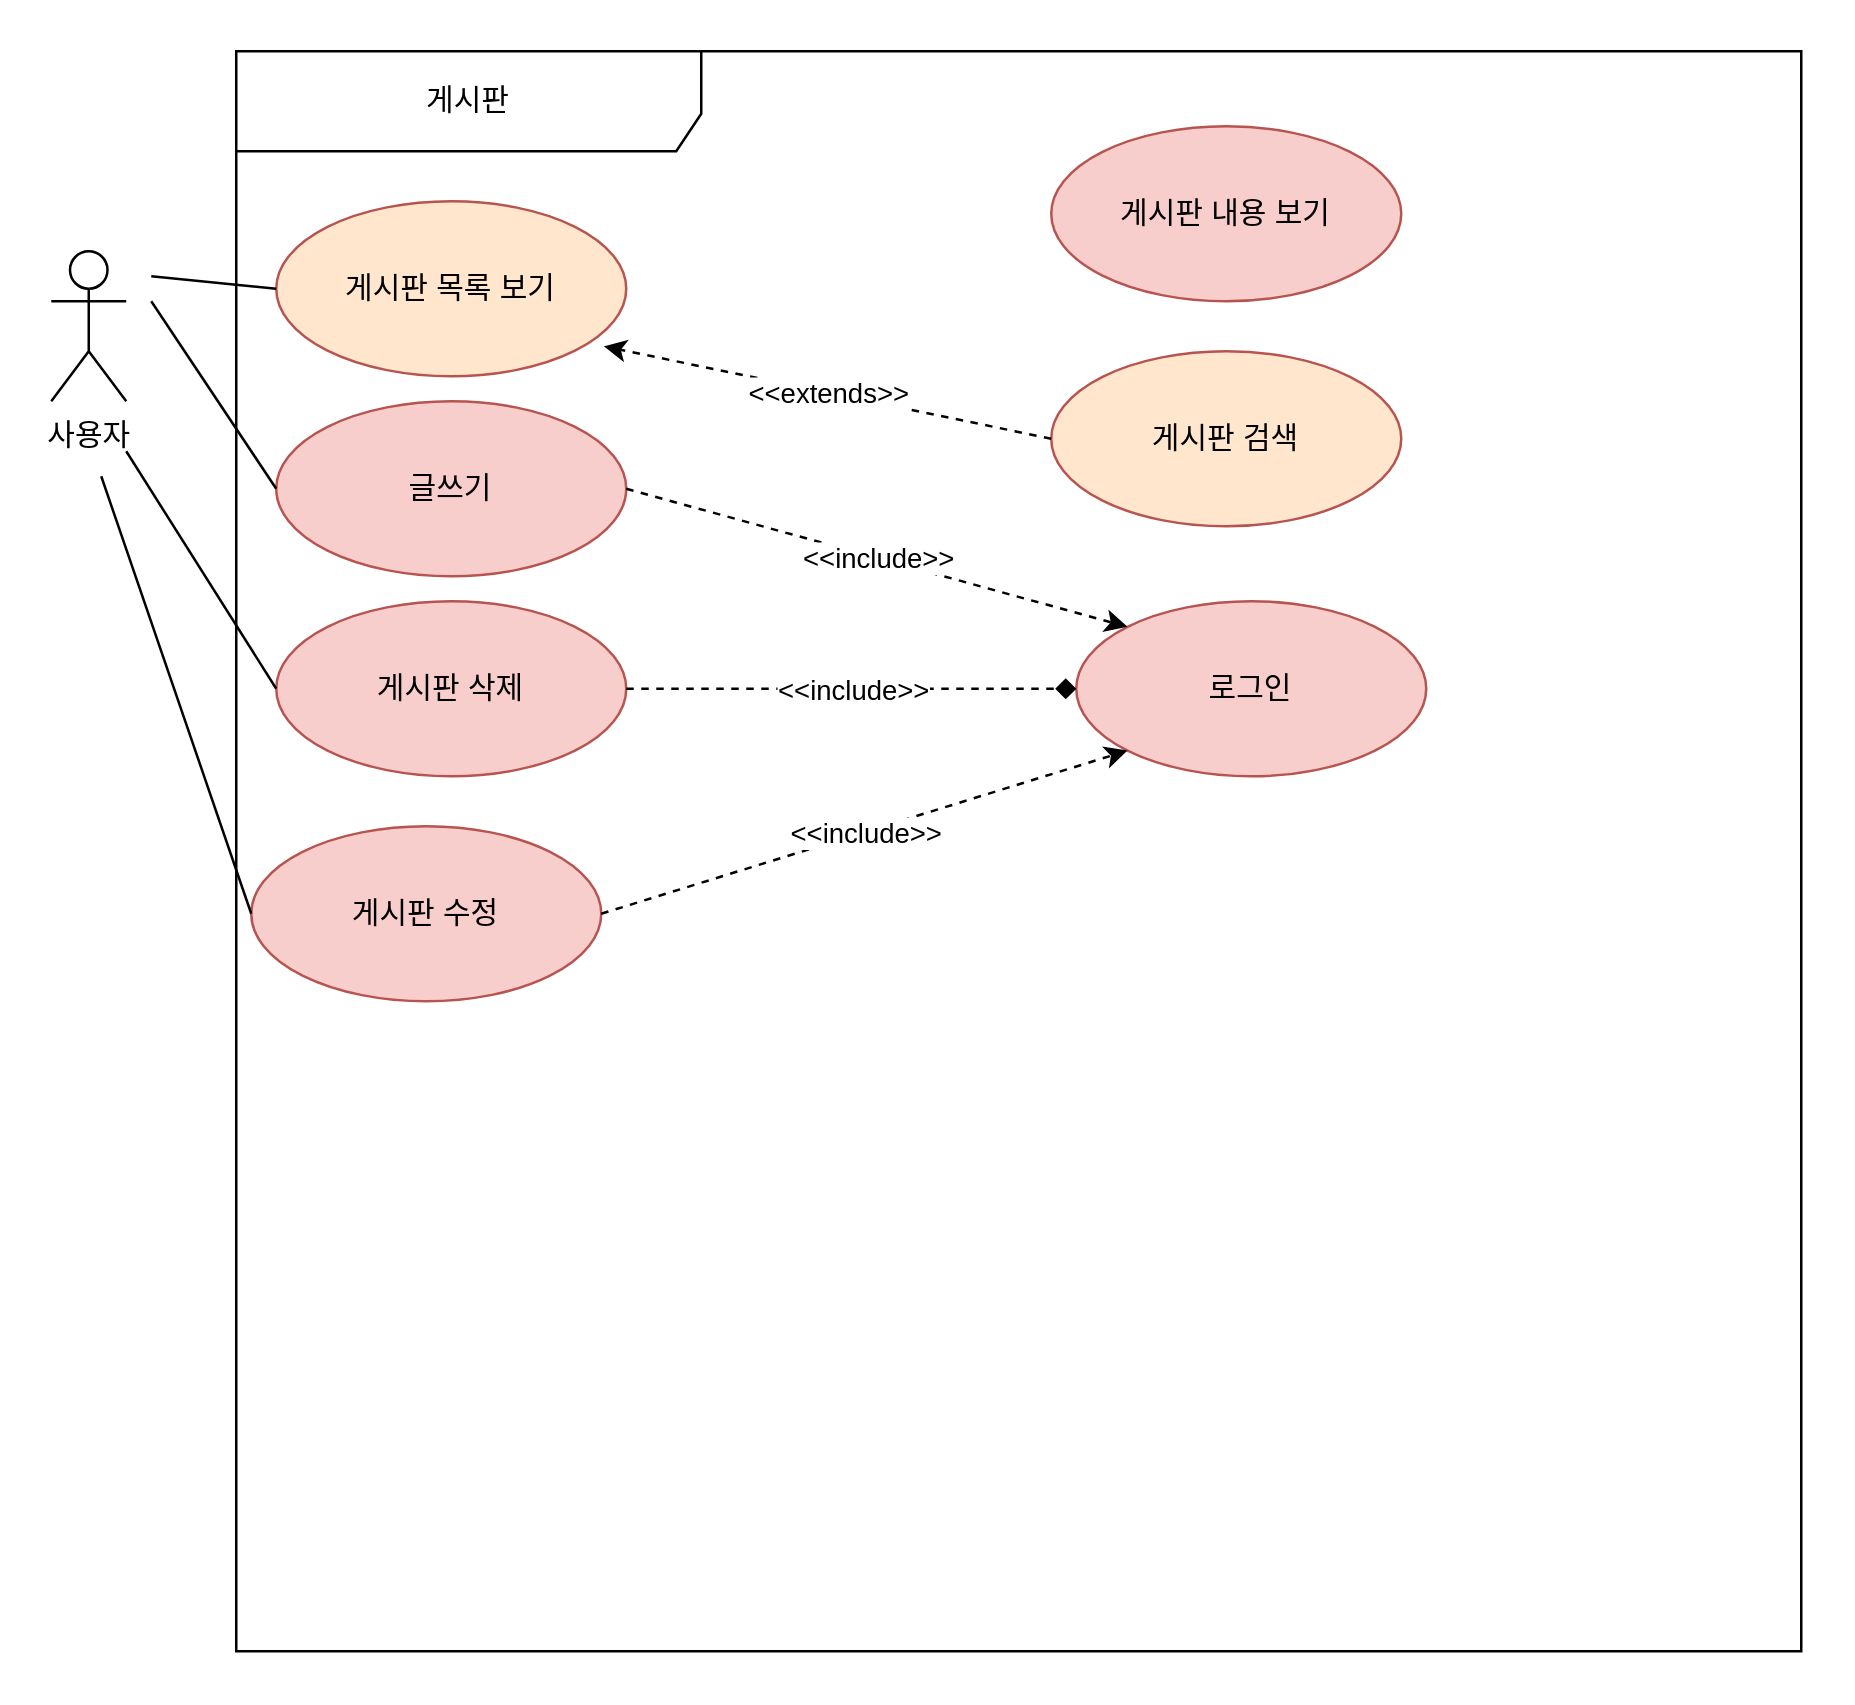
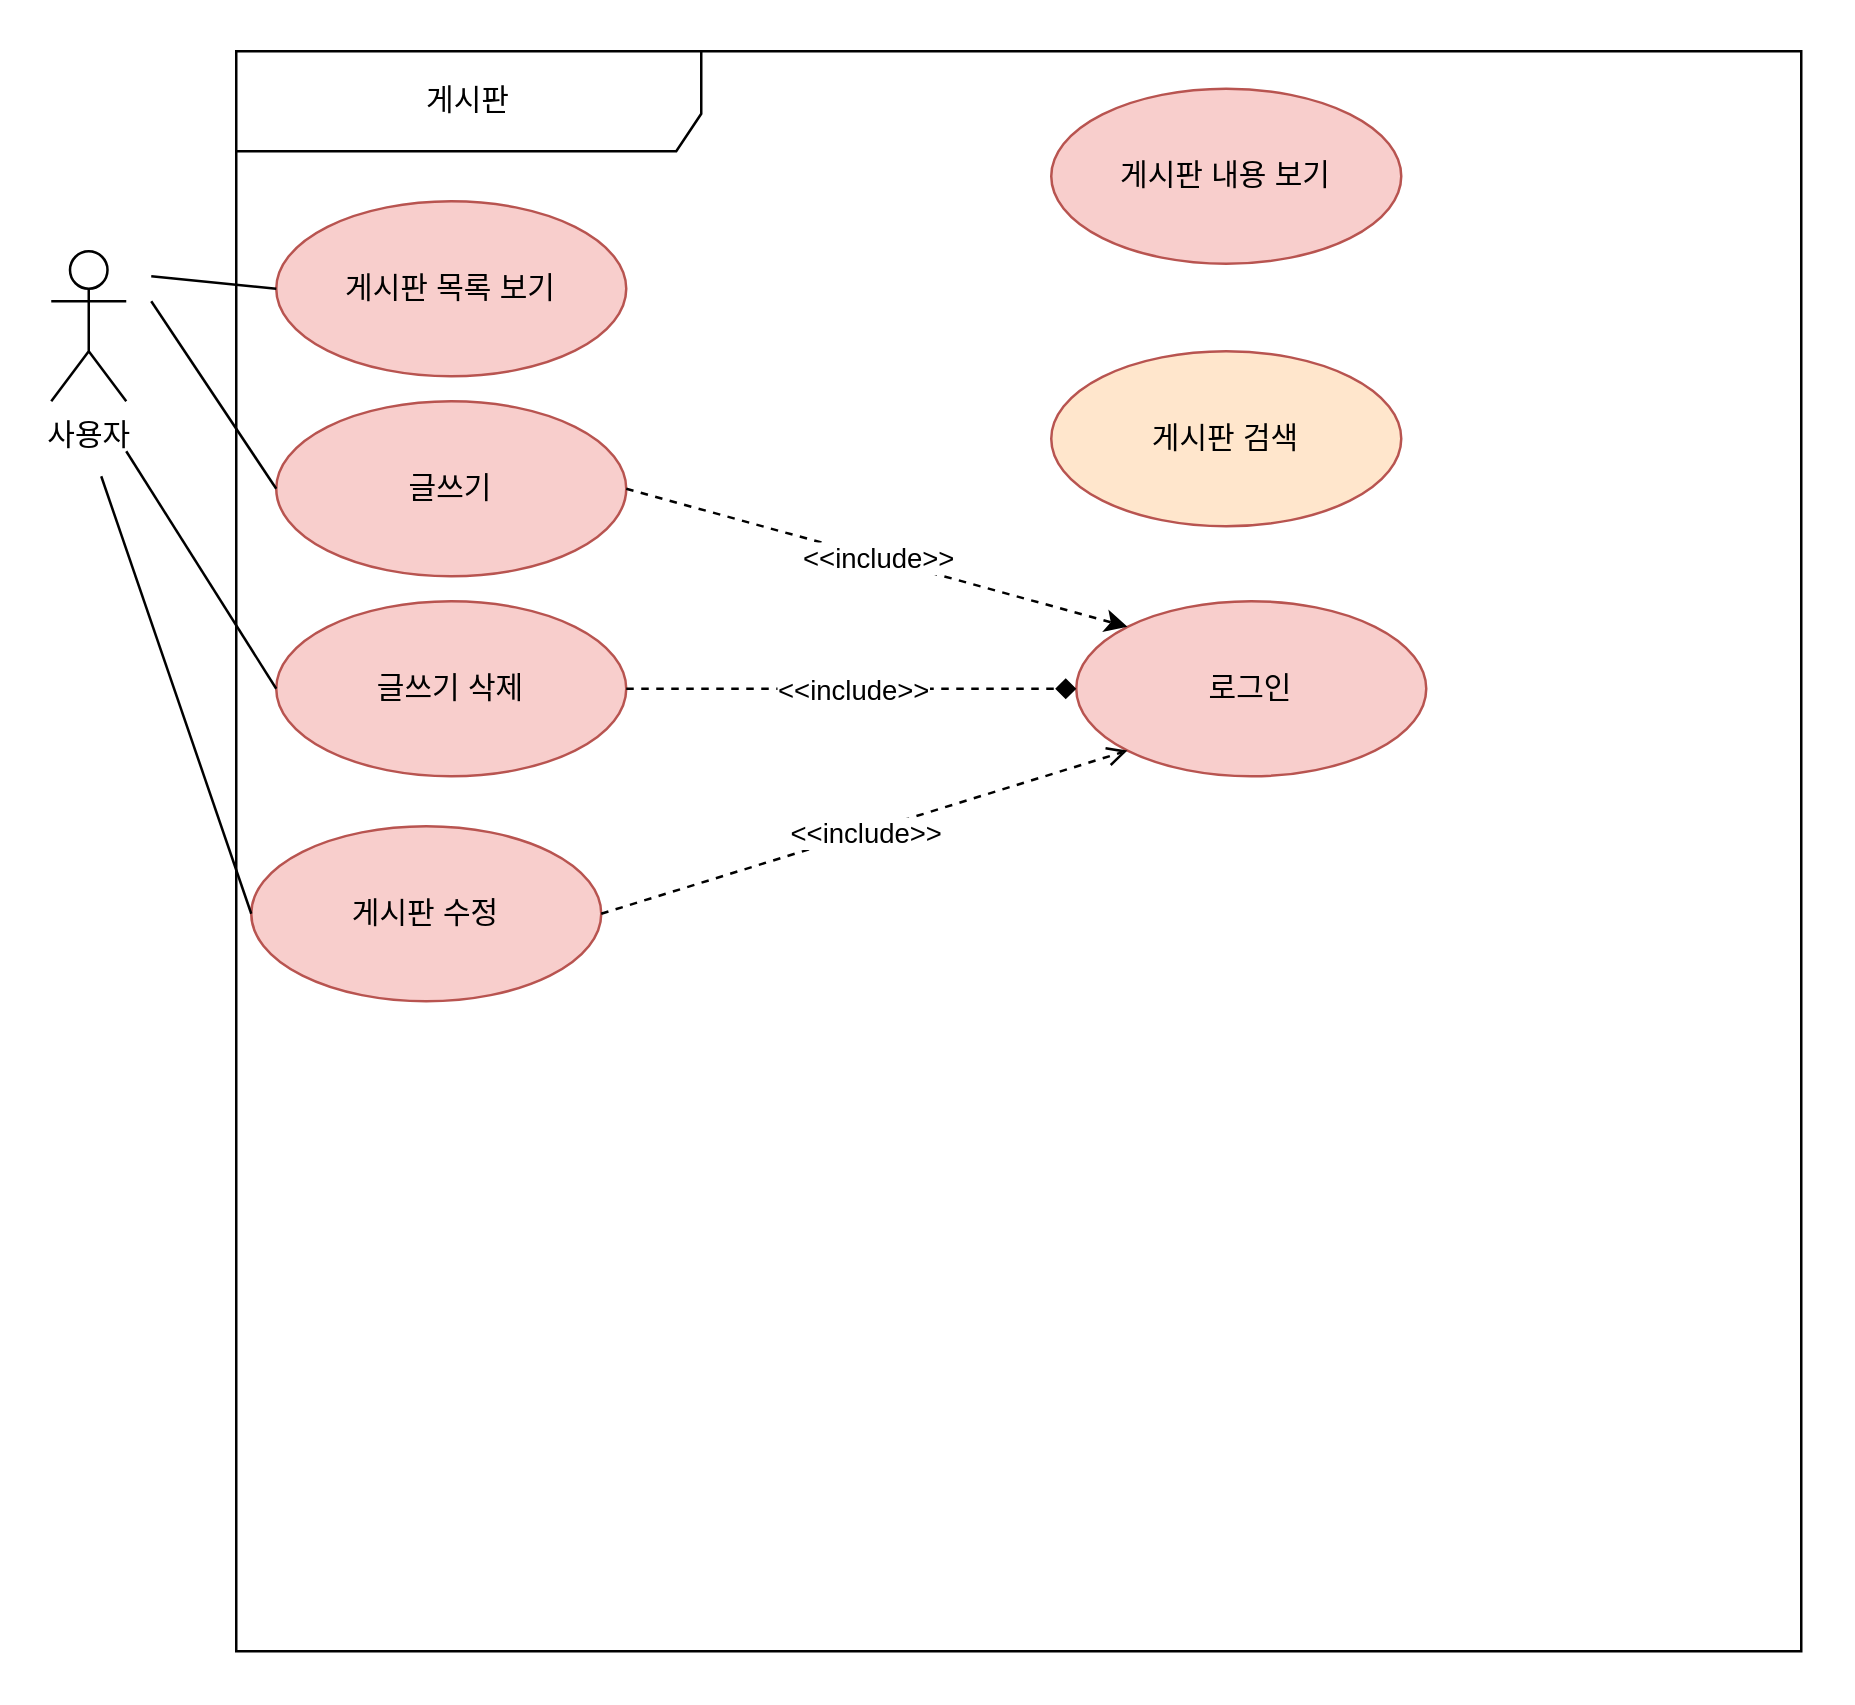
- <mxCell id="6" value="게시판 내용 보기" style="ellipse;whiteSpace=wrap;html=1;fillColor=#f8cecc;strokeColor=#b85450;" vertex="1" parent="1"><mxGeometry x="420" y="50" width="140" height="70" as="geometry" /></mxCell>
+ <mxCell id="6" value="게시판 내용 보기" style="ellipse;whiteSpace=wrap;html=1;fillColor=#f8cecc;strokeColor=#b85450;" vertex="1" parent="1"><mxGeometry x="420" y="35" width="140" height="70" as="geometry" /></mxCell>
- <mxCell id="7" value="게시판 목록 보기" style="ellipse;whiteSpace=wrap;html=1;fillColor=#ffe6cc;strokeColor=#b85450;" vertex="1" parent="1"><mxGeometry x="110" y="80" width="140" height="70" as="geometry" /></mxCell>
+ <mxCell id="7" value="게시판 목록 보기" style="ellipse;whiteSpace=wrap;html=1;fillColor=#f8cecc;strokeColor=#b85450;" vertex="1" parent="1"><mxGeometry x="110" y="80" width="140" height="70" as="geometry" /></mxCell>
- <mxCell id="19" value="" style="endArrow=classic;html=1;rounded=0;entryX=0.936;entryY=0.829;entryDx=0;entryDy=0;exitX=0;exitY=0.5;exitDx=0;exitDy=0;dashed=1;entryPerimeter=0;" edge="1" parent="1" source="9" target="7"><mxGeometry width="50" height="50" relative="1" as="geometry"><mxPoint x="430" y="95" as="sourcePoint" /><mxPoint x="260" y="125" as="targetPoint" /></mxGeometry></mxCell>
- <mxCell id="20" value="&amp;lt;&amp;lt;extends&amp;gt;&amp;gt;" style="edgeLabel;html=1;align=center;verticalAlign=middle;resizable=0;points=[];" vertex="1" connectable="0" parent="19"><mxGeometry relative="1" as="geometry"><mxPoint as="offset" /></mxGeometry></mxCell>
- <mxCell id="5" value="게시판 삭제" style="ellipse;whiteSpace=wrap;html=1;fillColor=#f8cecc;strokeColor=#b85450;" vertex="1" parent="1"><mxGeometry x="110" y="240" width="140" height="70" as="geometry" /></mxCell>
+ <mxCell id="5" value="글쓰기 삭제" style="ellipse;whiteSpace=wrap;html=1;fillColor=#f8cecc;strokeColor=#b85450;" vertex="1" parent="1"><mxGeometry x="110" y="240" width="140" height="70" as="geometry" /></mxCell>
- <mxCell id="21" value="" style="endArrow=classic;html=1;rounded=0;entryX=0;entryY=1;entryDx=0;entryDy=0;exitX=1;exitY=0.5;exitDx=0;exitDy=0;strokeColor=default;dashed=1;" edge="1" parent="1" source="8" target="4"><mxGeometry width="50" height="50" relative="1" as="geometry"><mxPoint x="250" y="320" as="sourcePoint" /><mxPoint x="430" y="320" as="targetPoint" /></mxGeometry></mxCell>
+ <mxCell id="21" value="" style="endArrow=open;html=1;rounded=0;entryX=0;entryY=1;entryDx=0;entryDy=0;exitX=1;exitY=0.5;exitDx=0;exitDy=0;strokeColor=default;dashed=1;" edge="1" parent="1" source="8" target="4"><mxGeometry width="50" height="50" relative="1" as="geometry"><mxPoint x="250" y="320" as="sourcePoint" /><mxPoint x="430" y="320" as="targetPoint" /></mxGeometry></mxCell>
